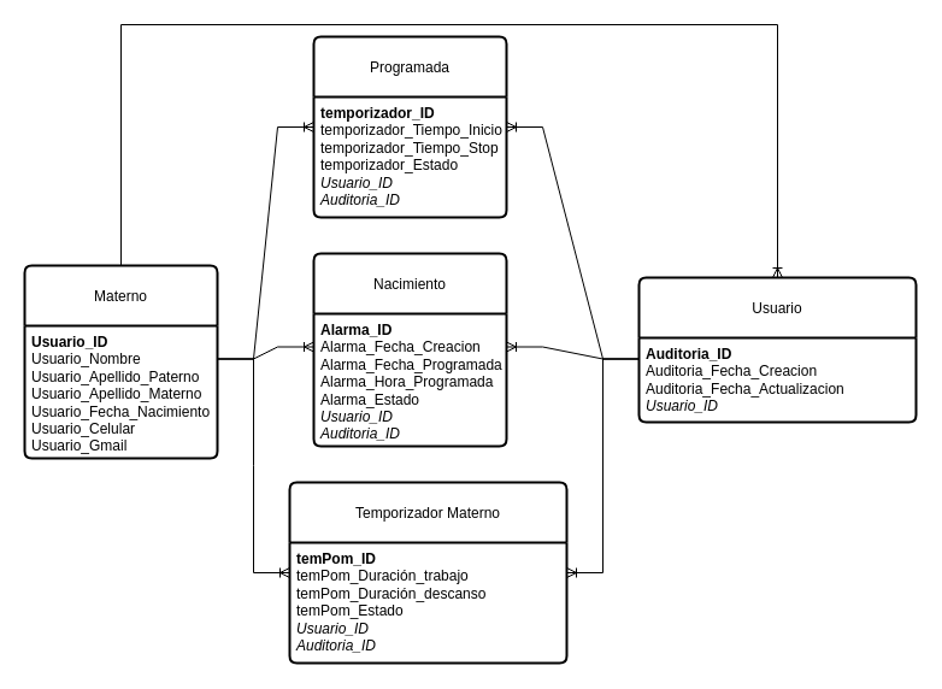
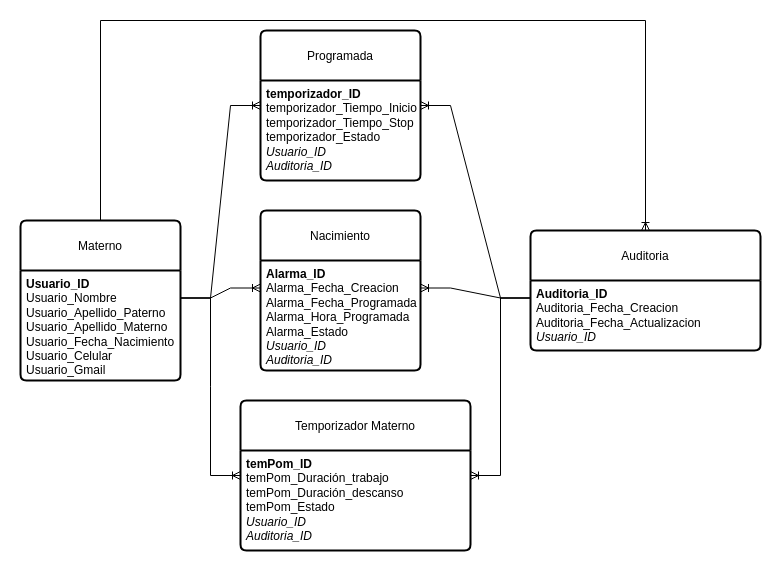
- <mxCell id="10" value="&lt;span id=&quot;docs-internal-guid-45b9b341-7fff-9e76-55fe-a9ef9bc05054&quot;&gt;&lt;span style=&quot;font-size: 9pt; font-family: &amp;quot;Century Gothic&amp;quot;, sans-serif; background-color: transparent; font-variant-numeric: normal; font-variant-east-asian: normal; font-variant-alternates: normal; font-variant-position: normal; vertical-align: baseline; white-space-collapse: preserve;&quot;&gt;Usuario&lt;/span&gt;&lt;/span&gt;" style="swimlane;childLayout=stackLayout;horizontal=1;startSize=50;horizontalStack=0;rounded=1;fontSize=14;fontStyle=0;strokeWidth=2;resizeParent=0;resizeLast=1;shadow=0;dashed=0;align=center;arcSize=4;whiteSpace=wrap;html=1;" vertex="1" parent="1"><mxGeometry x="530" y="230" width="230" height="120" as="geometry" /></mxCell>
+ <mxCell id="10" value="&lt;span id=&quot;docs-internal-guid-45b9b341-7fff-9e76-55fe-a9ef9bc05054&quot;&gt;&lt;span style=&quot;font-size: 9pt; font-family: &amp;quot;Century Gothic&amp;quot;, sans-serif; background-color: transparent; font-variant-numeric: normal; font-variant-east-asian: normal; font-variant-alternates: normal; font-variant-position: normal; vertical-align: baseline; white-space-collapse: preserve;&quot;&gt;Auditoria&lt;/span&gt;&lt;/span&gt;" style="swimlane;childLayout=stackLayout;horizontal=1;startSize=50;horizontalStack=0;rounded=1;fontSize=14;fontStyle=0;strokeWidth=2;resizeParent=0;resizeLast=1;shadow=0;dashed=0;align=center;arcSize=4;whiteSpace=wrap;html=1;" vertex="1" parent="1"><mxGeometry x="530" y="230" width="230" height="120" as="geometry" /></mxCell>
